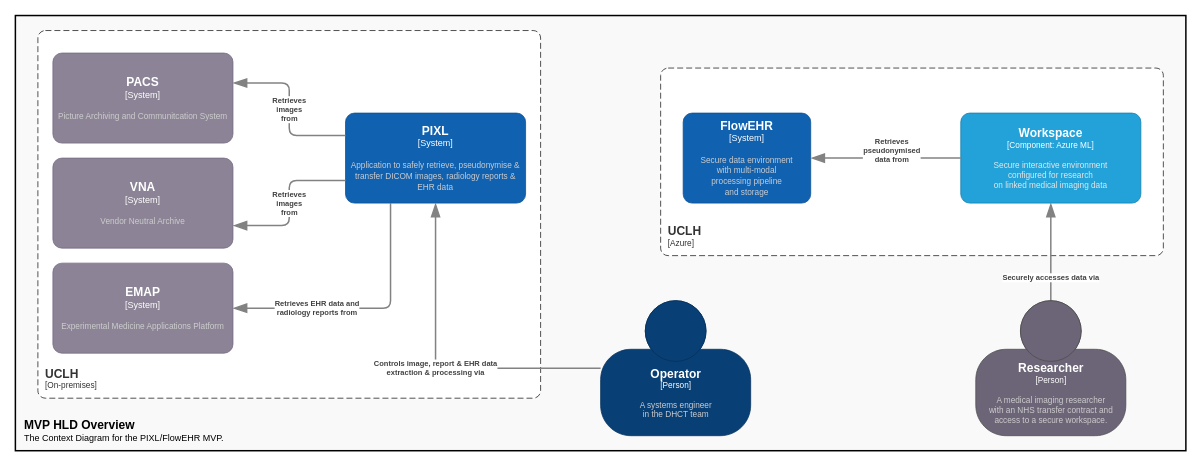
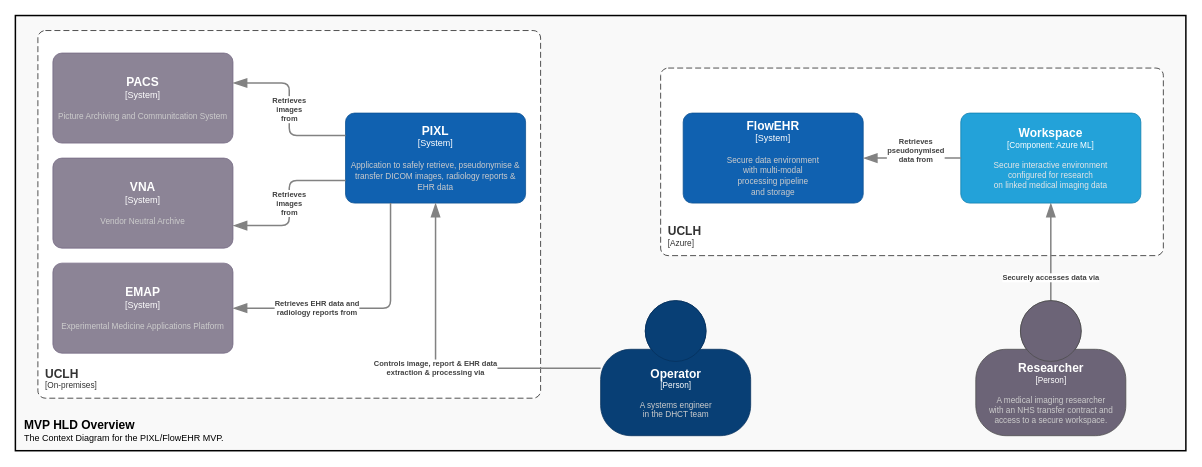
- <mxCell id="8" value="&lt;font style=&quot;font-size: 16px&quot;&gt;&lt;b&gt;FlowEHR&lt;/b&gt;&lt;/font&gt;&lt;div&gt;[System]&lt;/div&gt;&lt;br&gt;&lt;div&gt;&lt;font style=&quot;font-size: 11px&quot;&gt;&lt;font color=&quot;#cccccc&quot;&gt;Secure data environment &#10;with multi-modal&#10;processing pipeline&#10;and storage&lt;/font&gt;&lt;/div&gt;" style="rounded=1;whiteSpace=wrap;html=1;labelBackgroundColor=none;fillColor=#1061B0;fontColor=#ffffff;align=center;arcSize=10;strokeColor=#0D5091;metaEdit=1;resizable=0;points=[[0.25,0,0],[0.5,0,0],[0.75,0,0],[1,0.25,0],[1,0.5,0],[1,0.75,0],[0.75,1,0],[0.5,1,0],[0.25,1,0],[0,0.75,0],[0,0.5,0],[0,0.25,0]];" parent="1" vertex="1"><mxGeometry x="910" y="150" width="170" height="120" as="geometry" /></mxCell>
+ <mxCell id="8" value="&lt;font style=&quot;font-size: 16px&quot;&gt;&lt;b&gt;FlowEHR&lt;/b&gt;&lt;/font&gt;&lt;div&gt;[System]&lt;/div&gt;&lt;br&gt;&lt;div&gt;&lt;font style=&quot;font-size: 11px&quot;&gt;&lt;font color=&quot;#cccccc&quot;&gt;Secure data environment &#10;with multi-modal&#10;processing pipeline&#10;and storage&lt;/font&gt;&lt;/div&gt;" style="rounded=1;whiteSpace=wrap;html=1;labelBackgroundColor=none;fillColor=#1061B0;fontColor=#ffffff;align=center;arcSize=10;strokeColor=#0D5091;metaEdit=1;resizable=0;points=[[0.25,0,0],[0.5,0,0],[0.75,0,0],[1,0.25,0],[1,0.5,0],[1,0.75,0],[0.75,1,0],[0.5,1,0],[0.25,1,0],[0,0.75,0],[0,0.5,0],[0,0.25,0]];" parent="1" vertex="1"><mxGeometry x="910" y="150" width="240" height="120" as="geometry" /></mxCell>
